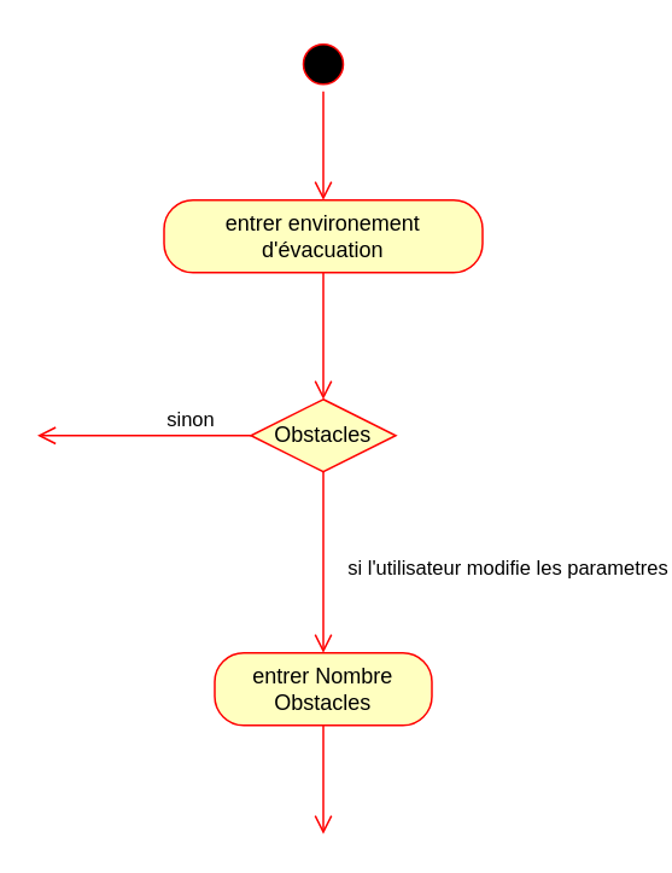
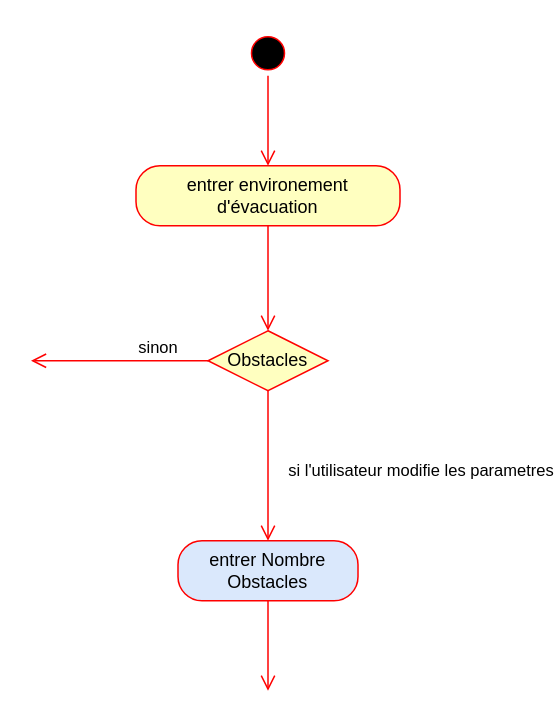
- <mxCell id="9" value="entrer Nombre Obstacles" style="rounded=1;whiteSpace=wrap;html=1;arcSize=40;fontColor=#000000;fillColor=#ffffc0;strokeColor=#ff0000;" vertex="1" parent="1"><mxGeometry x="118" y="360" width="120" height="40" as="geometry" /></mxCell>
+ <mxCell id="9" value="entrer Nombre Obstacles" style="rounded=1;whiteSpace=wrap;html=1;arcSize=40;fontColor=#000000;fillColor=#dae8fc;strokeColor=#ff0000;" vertex="1" parent="1"><mxGeometry x="118" y="360" width="120" height="40" as="geometry" /></mxCell>
